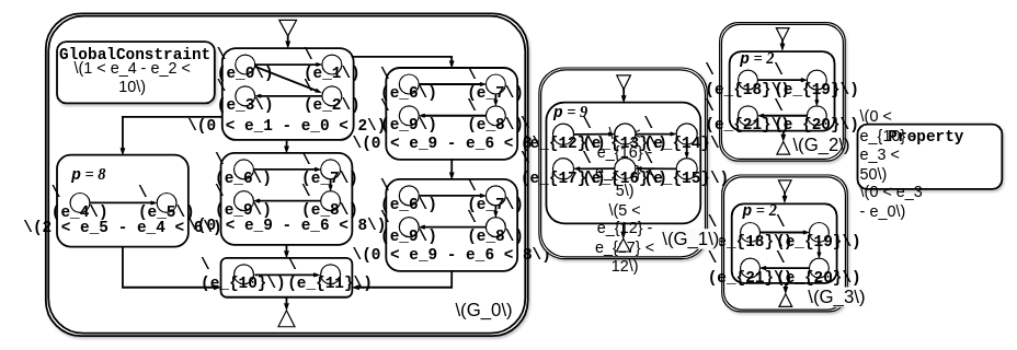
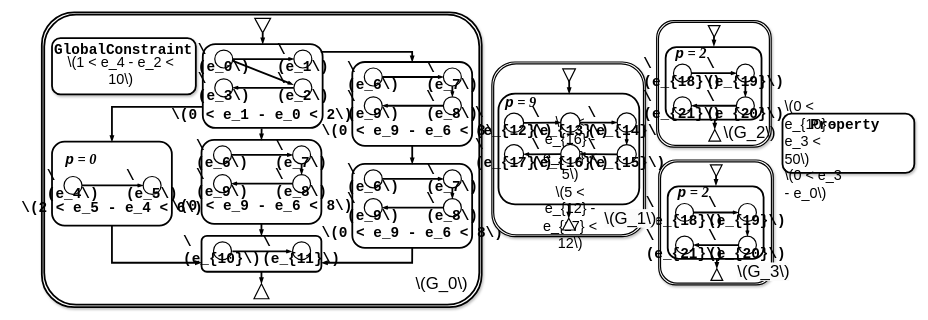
- <mxCell id="43" value="&lt;font style=&quot;font-size: 24px;&quot;&gt;&lt;b style=&quot;&quot;&gt;&lt;i style=&quot;&quot;&gt;&lt;font face=&quot;Georgia&quot; style=&quot;&quot;&gt;&amp;nbsp;&lt;/font&gt;&lt;font face=&quot;Courier New&quot; style=&quot;&quot;&gt;p&lt;/font&gt;&lt;font face=&quot;Georgia&quot; style=&quot;&quot;&gt; = &lt;/font&gt;&lt;font style=&quot;&quot; face=&quot;Comic Sans MS&quot;&gt;8&lt;/font&gt;&lt;/i&gt;&lt;/b&gt;&lt;/font&gt;" style="text;html=1;align=center;verticalAlign=middle;resizable=0;points=[];autosize=1;strokeWidth=3;fontColor=#000000;" vertex="1" parent="1"><mxGeometry x="84.997" y="241" width="90" height="50" as="geometry" /></mxCell>
+ <mxCell id="43" value="&lt;font style=&quot;font-size: 24px;&quot;&gt;&lt;b style=&quot;&quot;&gt;&lt;i style=&quot;&quot;&gt;&lt;font face=&quot;Georgia&quot; style=&quot;&quot;&gt;&amp;nbsp;&lt;/font&gt;&lt;font face=&quot;Courier New&quot; style=&quot;&quot;&gt;p&lt;/font&gt;&lt;font face=&quot;Georgia&quot; style=&quot;&quot;&gt; = &lt;/font&gt;&lt;font style=&quot;&quot; face=&quot;Comic Sans MS&quot;&gt;0&lt;/font&gt;&lt;/i&gt;&lt;/b&gt;&lt;/font&gt;" style="text;html=1;align=center;verticalAlign=middle;resizable=0;points=[];autosize=1;strokeWidth=3;fontColor=#000000;" vertex="1" parent="1"><mxGeometry x="84.997" y="241" width="90" height="50" as="geometry" /></mxCell>
